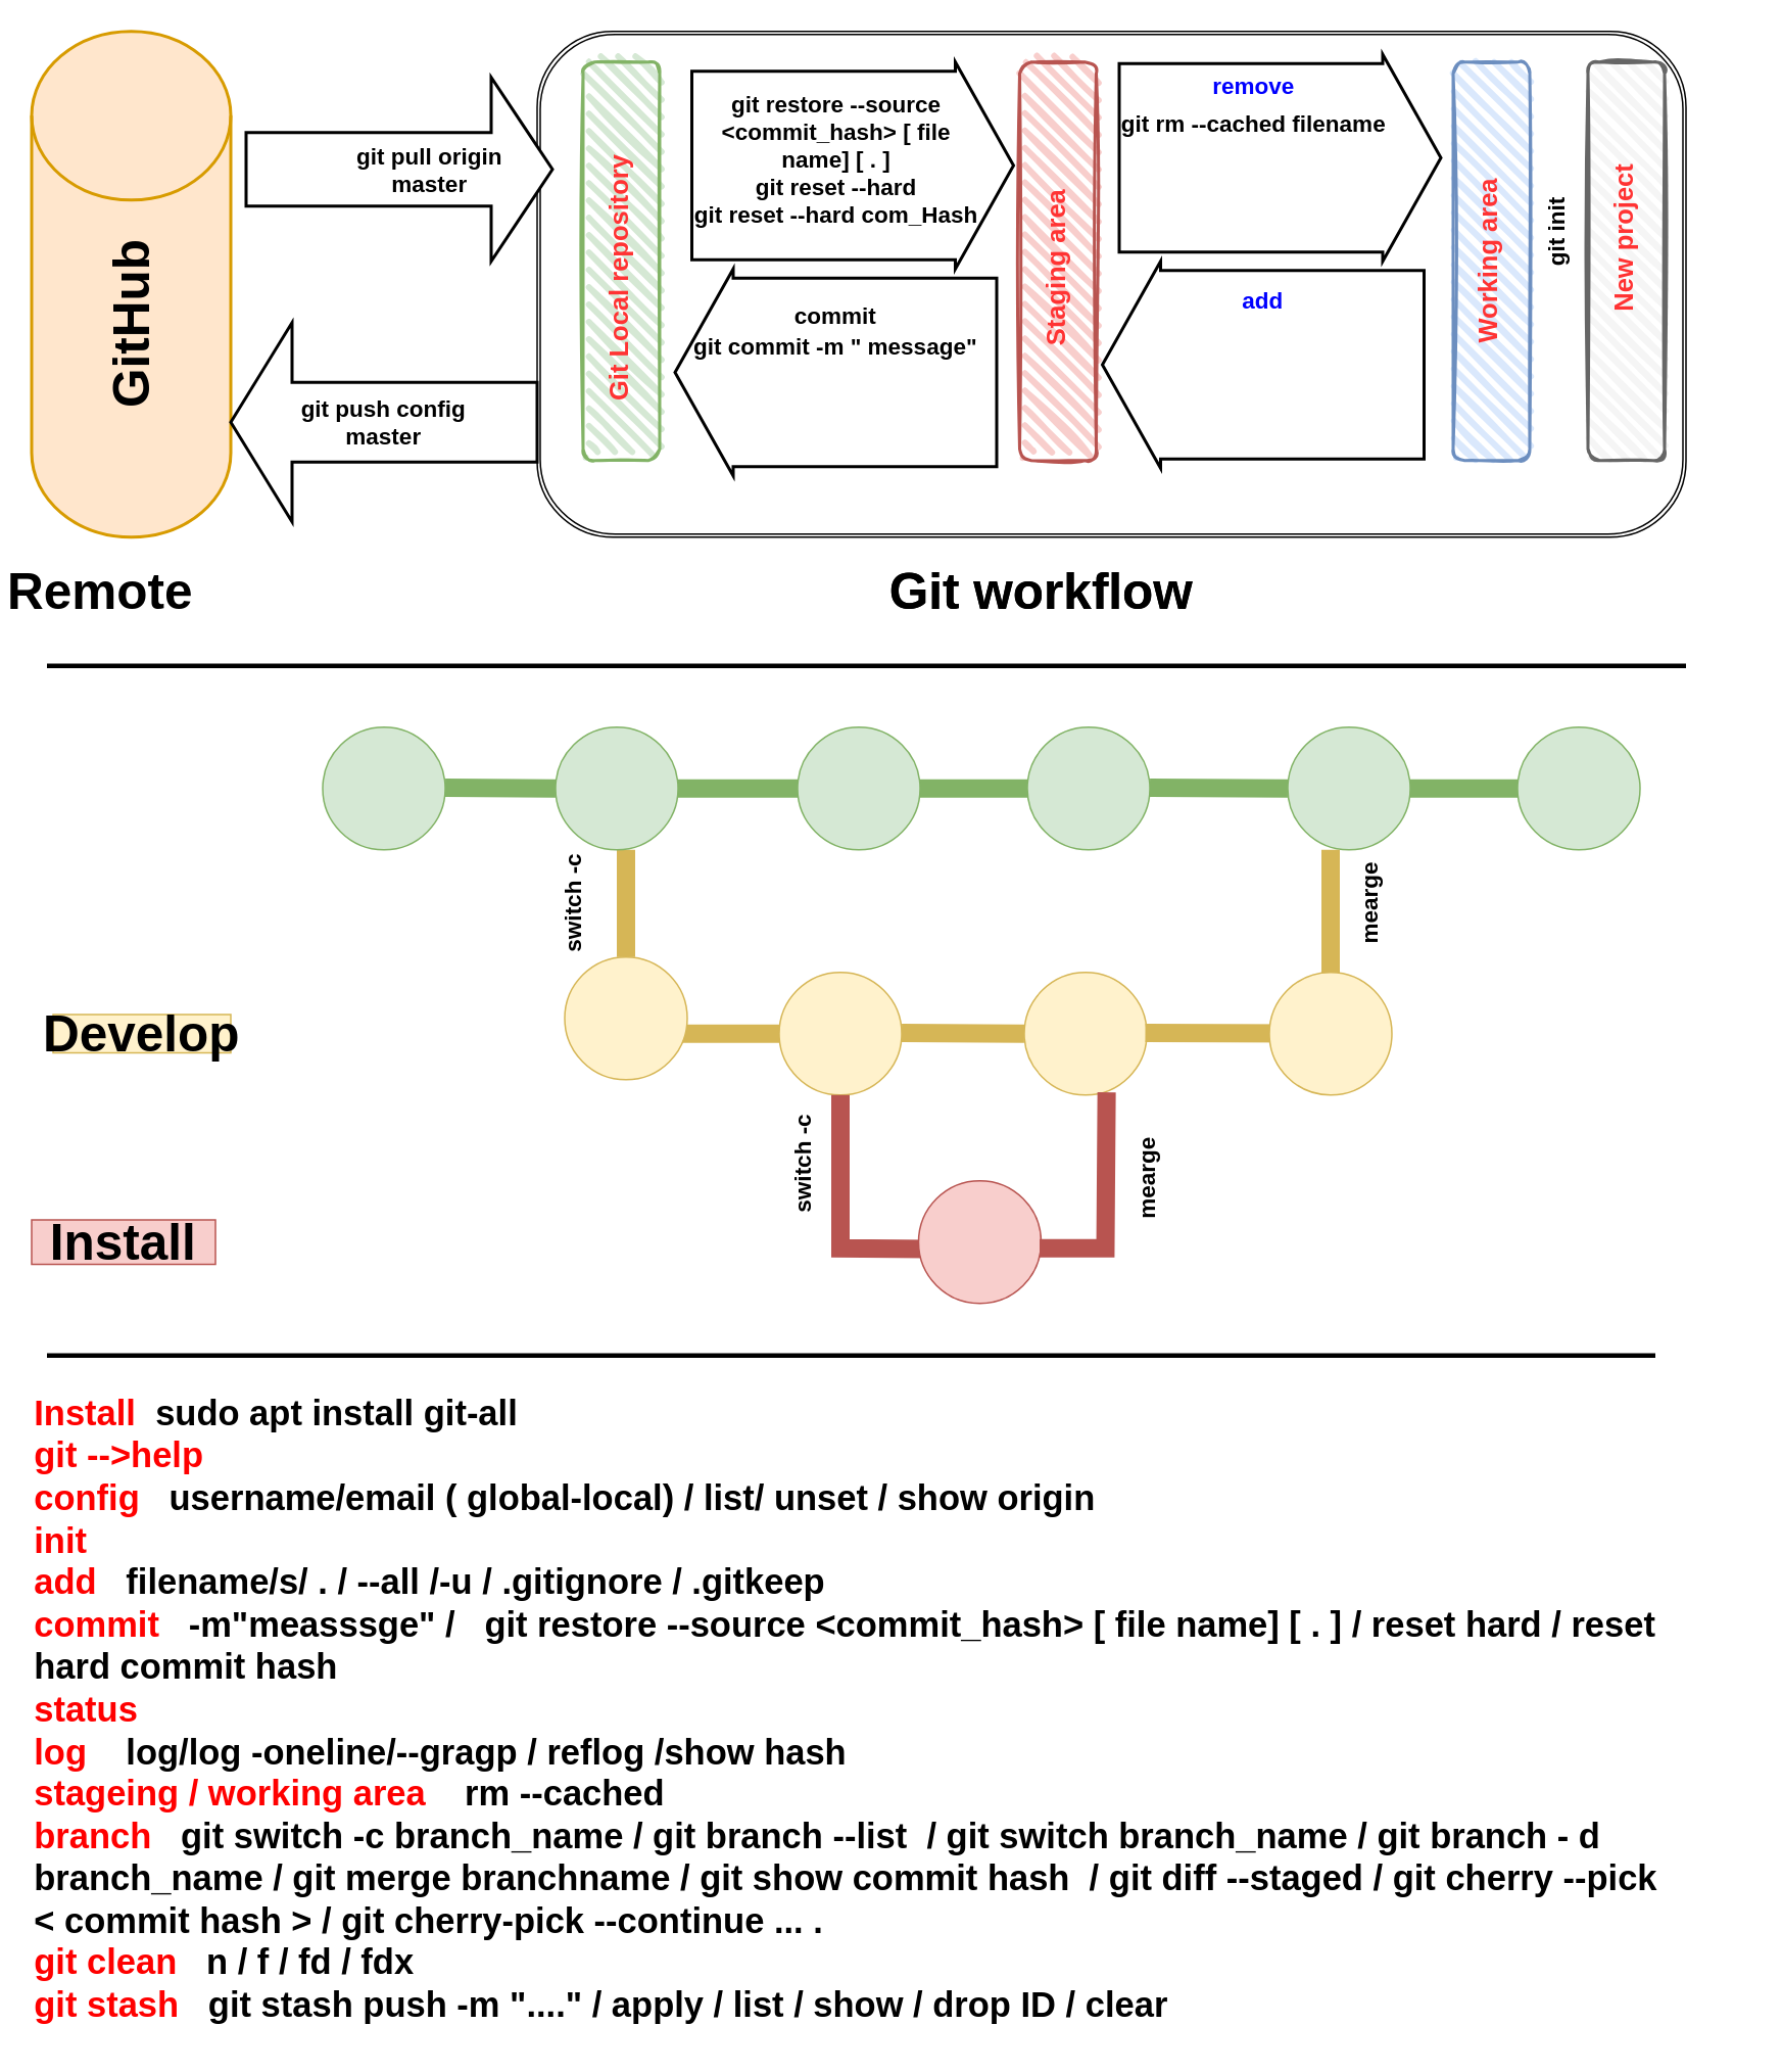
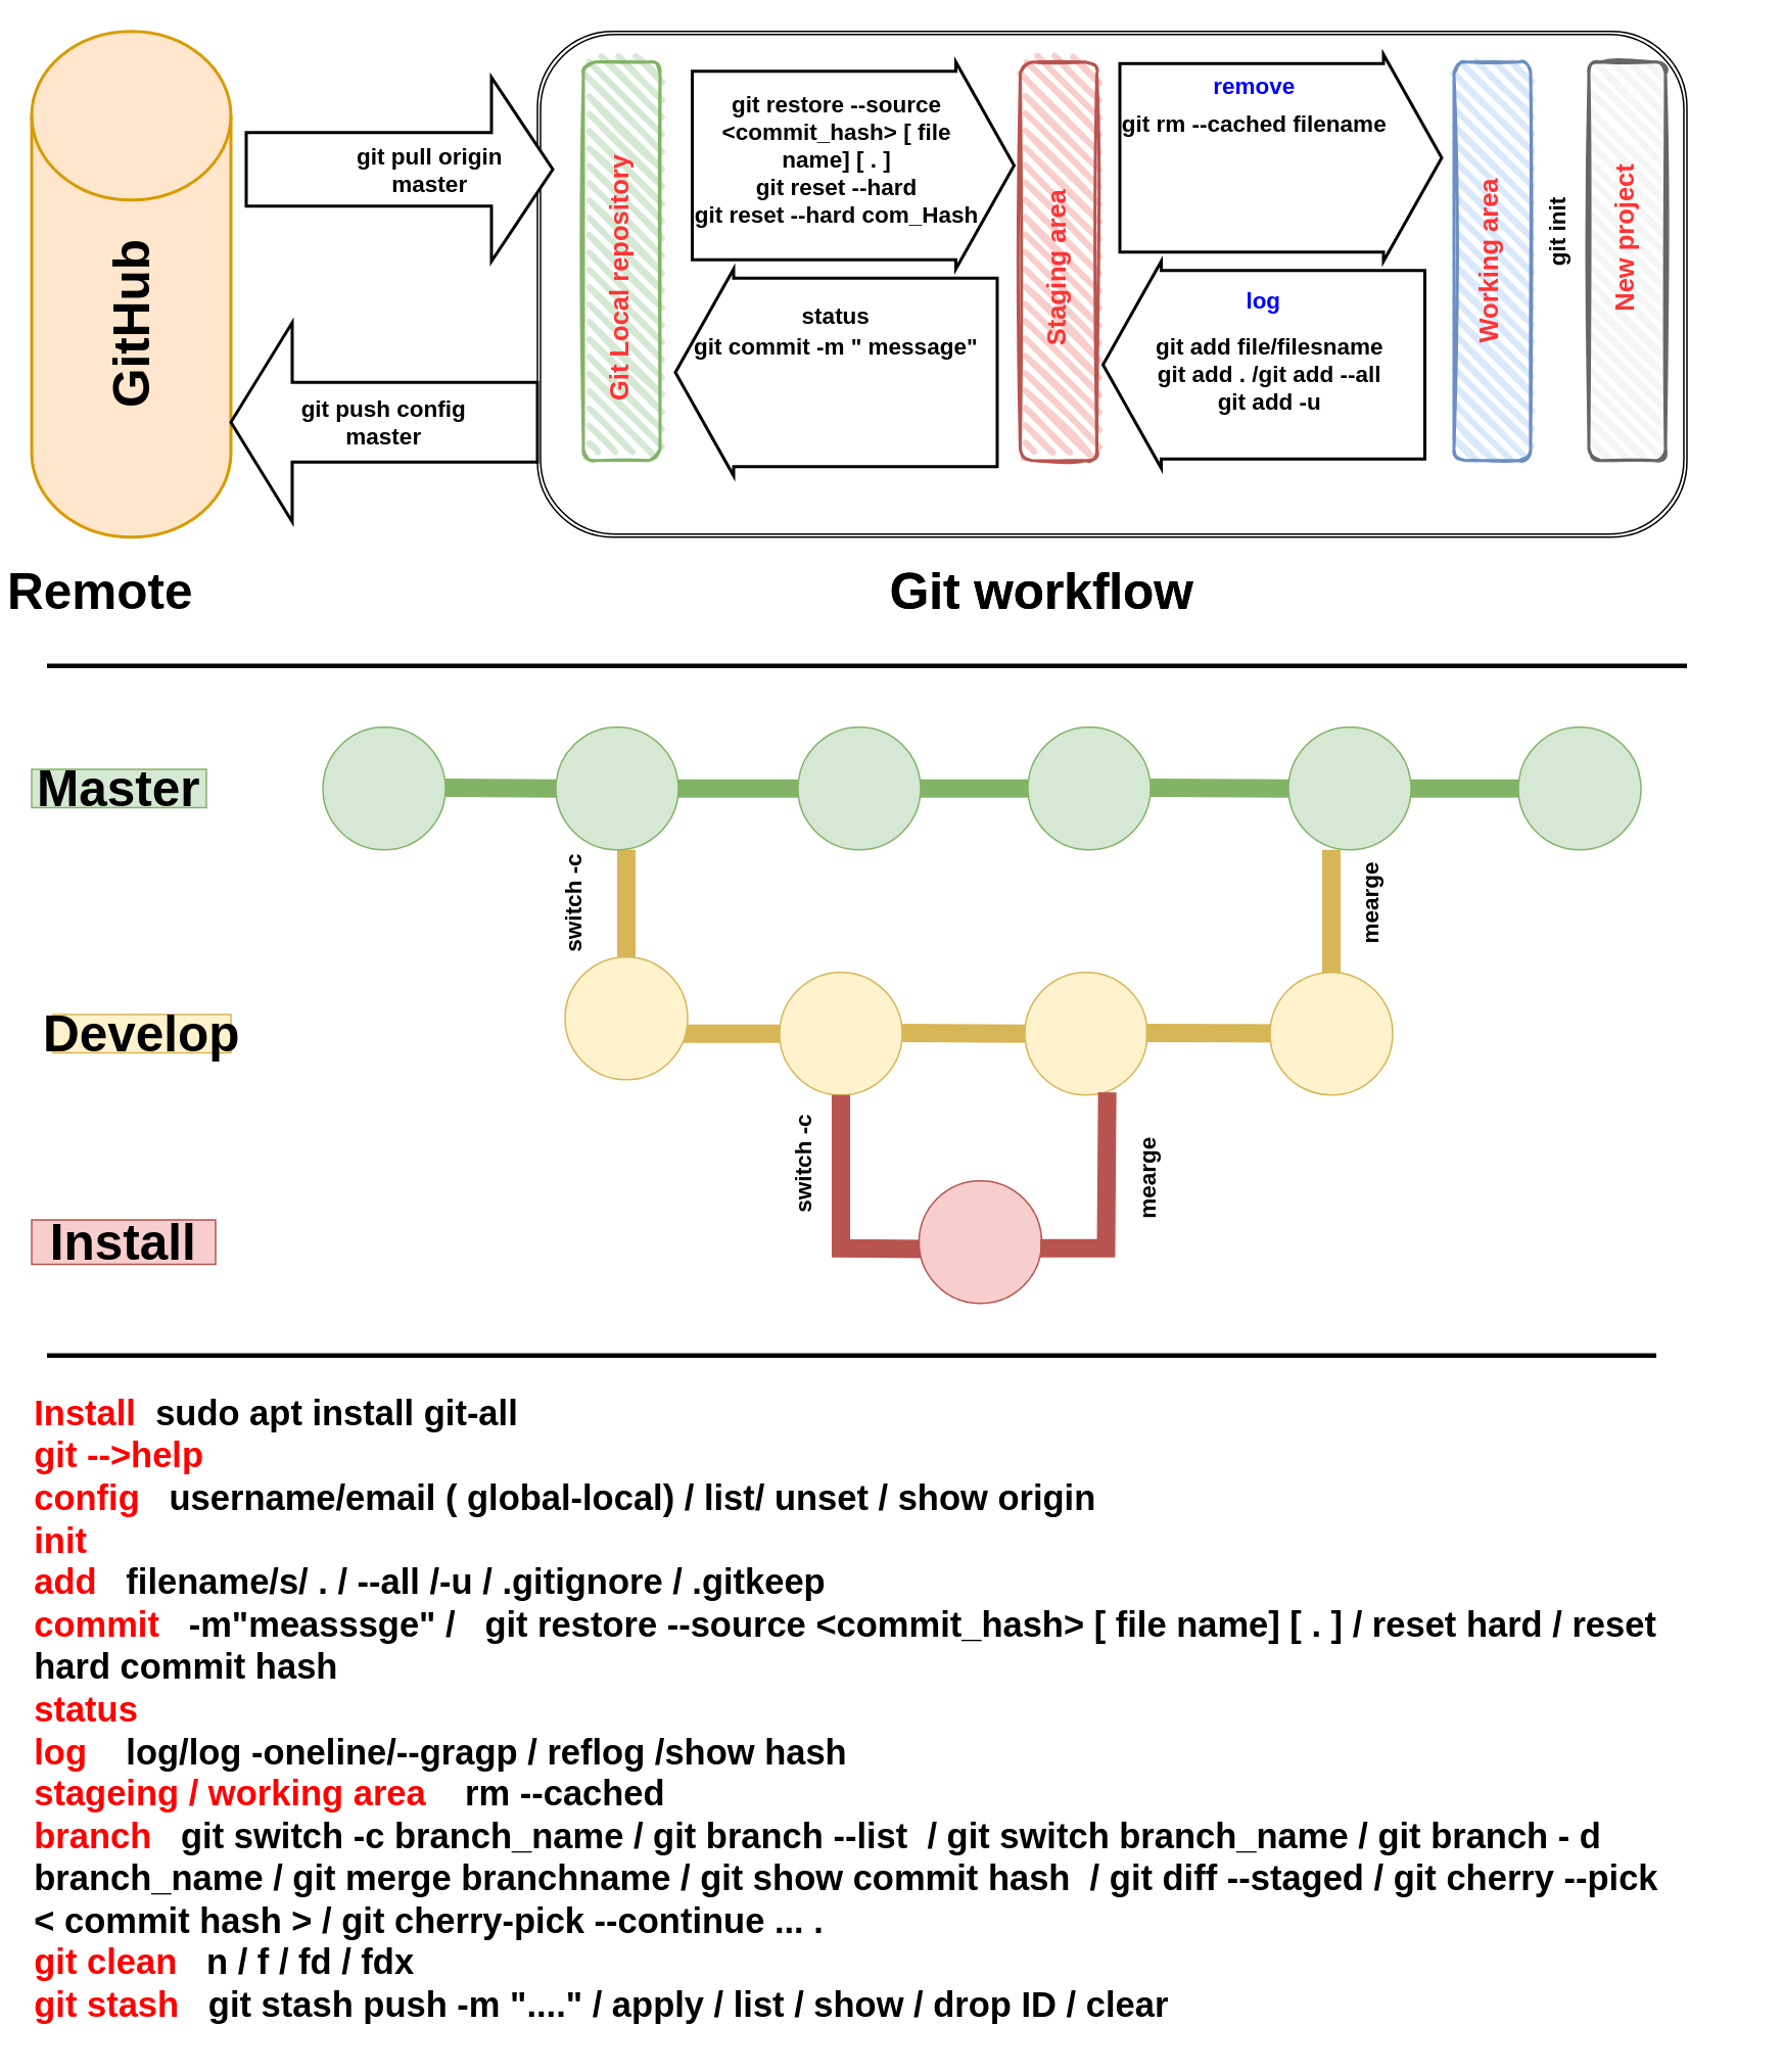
- <mxCell id="23" value="add" style="text;html=1;align=center;verticalAlign=middle;whiteSpace=wrap;rounded=0;fontStyle=1;fontSize=15;fontColor=#0000FF;" parent="1" vertex="1"><mxGeometry x="769" y="180" width="110" height="30" as="geometry" /></mxCell>
+ <mxCell id="23" value="log" style="text;html=1;align=center;verticalAlign=middle;whiteSpace=wrap;rounded=0;fontStyle=1;fontSize=15;fontColor=#0000FF;" parent="1" vertex="1"><mxGeometry x="769" y="180" width="110" height="30" as="geometry" /></mxCell>
- <mxCell id="22" value="commit" style="text;html=1;align=center;verticalAlign=middle;whiteSpace=wrap;rounded=0;fontStyle=1;fontSize=15;" parent="1" vertex="1"><mxGeometry x="490" y="190" width="110" height="30" as="geometry" /></mxCell>
+ <mxCell id="22" value="status" style="text;html=1;align=center;verticalAlign=middle;whiteSpace=wrap;rounded=0;fontStyle=1;fontSize=15;" parent="1" vertex="1"><mxGeometry x="490" y="190" width="110" height="30" as="geometry" /></mxCell>
+ <mxCell id="26" value="git add file/filesname&lt;div&gt;git add . /git add --all&lt;/div&gt;&lt;div&gt;git add -u&lt;/div&gt;" style="text;html=1;align=center;verticalAlign=middle;whiteSpace=wrap;rounded=0;fontStyle=1;fontSize=15;" parent="1" vertex="1"><mxGeometry x="742.5" y="212.5" width="170" height="60" as="geometry" /></mxCell>
+ <mxCell id="51" value="Master" style="text;html=1;align=center;verticalAlign=middle;whiteSpace=wrap;rounded=0;fontStyle=1;fontSize=33;fillColor=#d5e8d4;strokeColor=#82b366;" parent="1" vertex="1"><mxGeometry x="20" y="501.5" width="114" height="25" as="geometry" /></mxCell>
